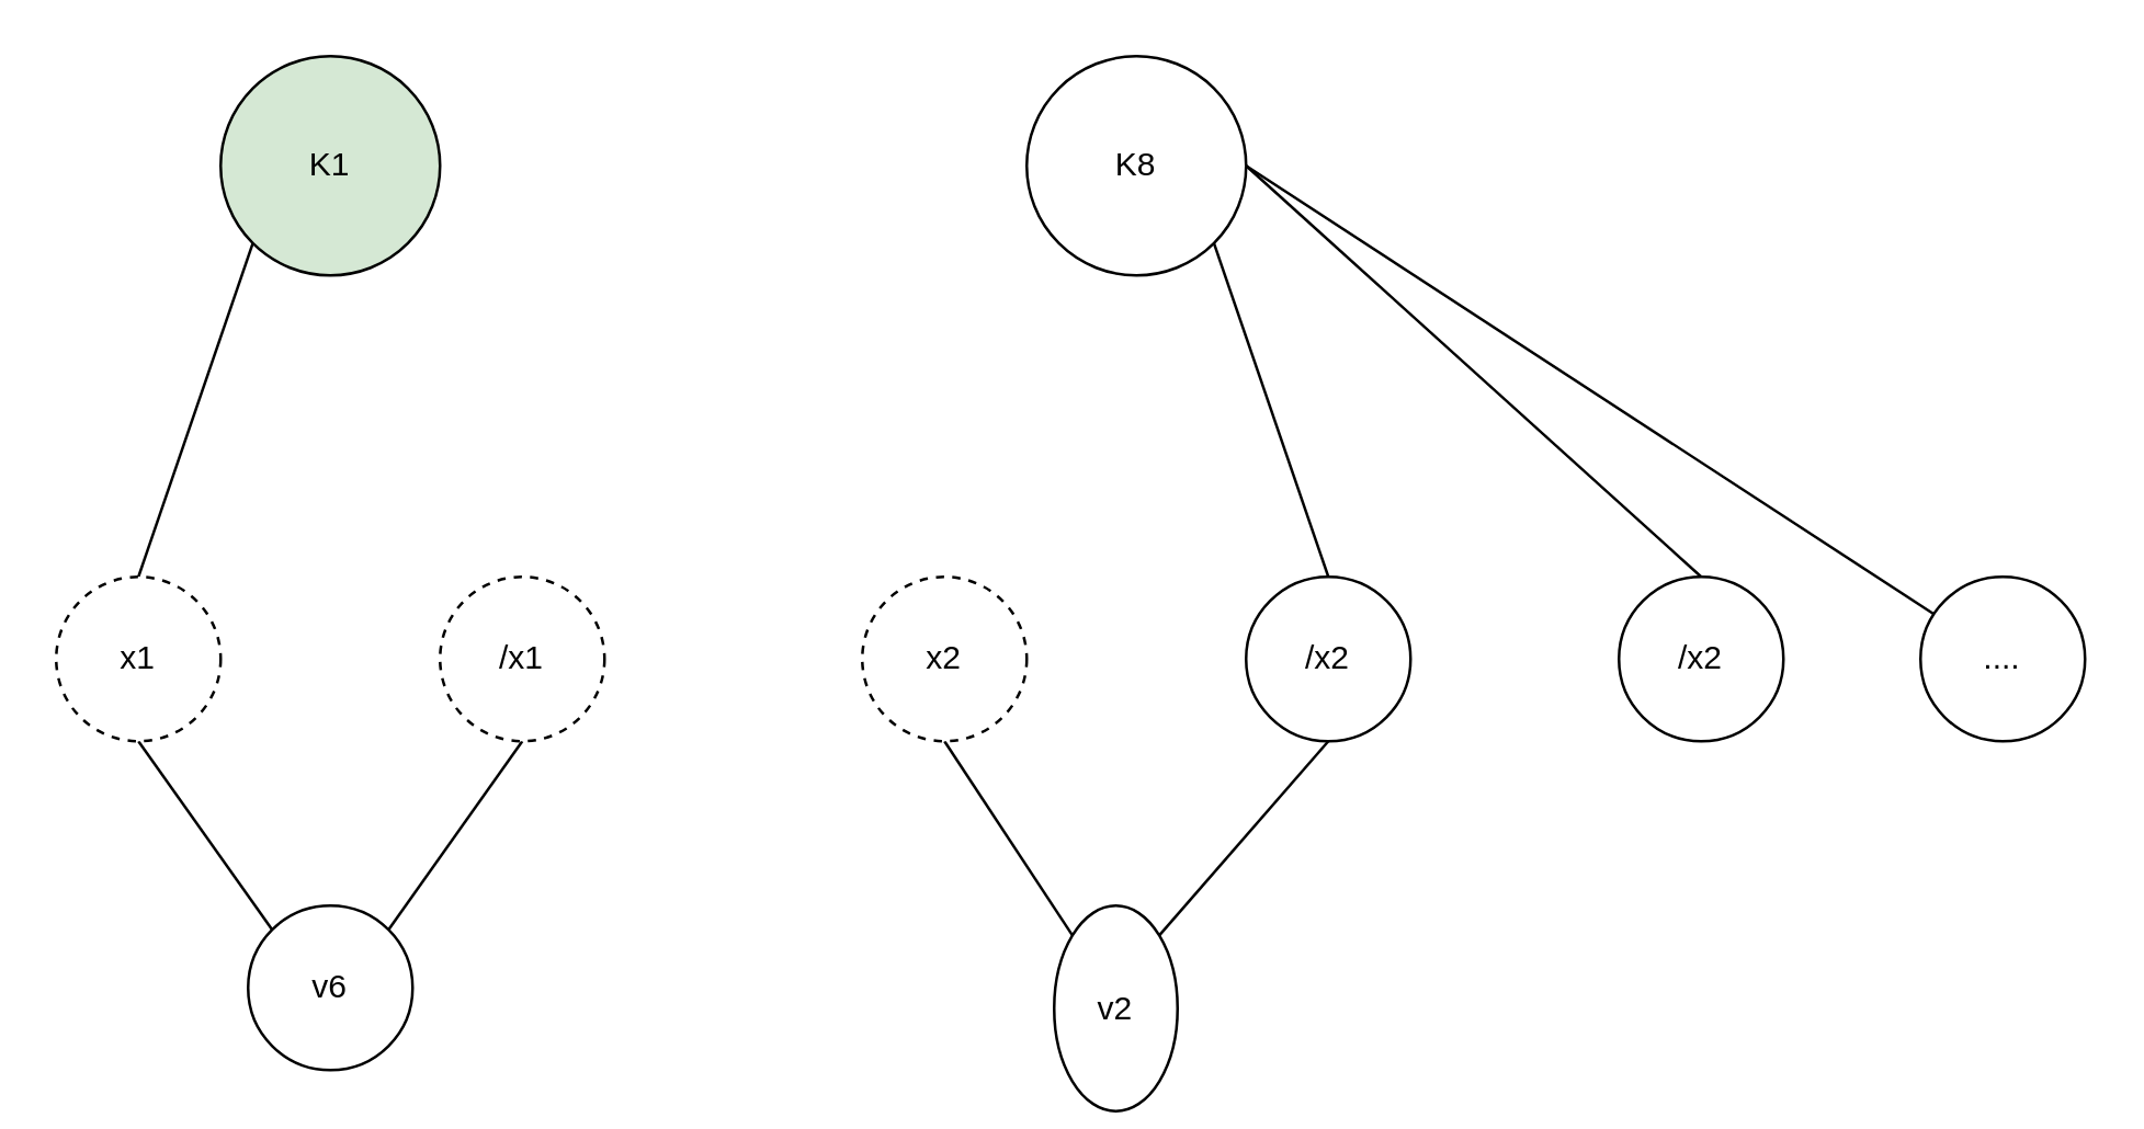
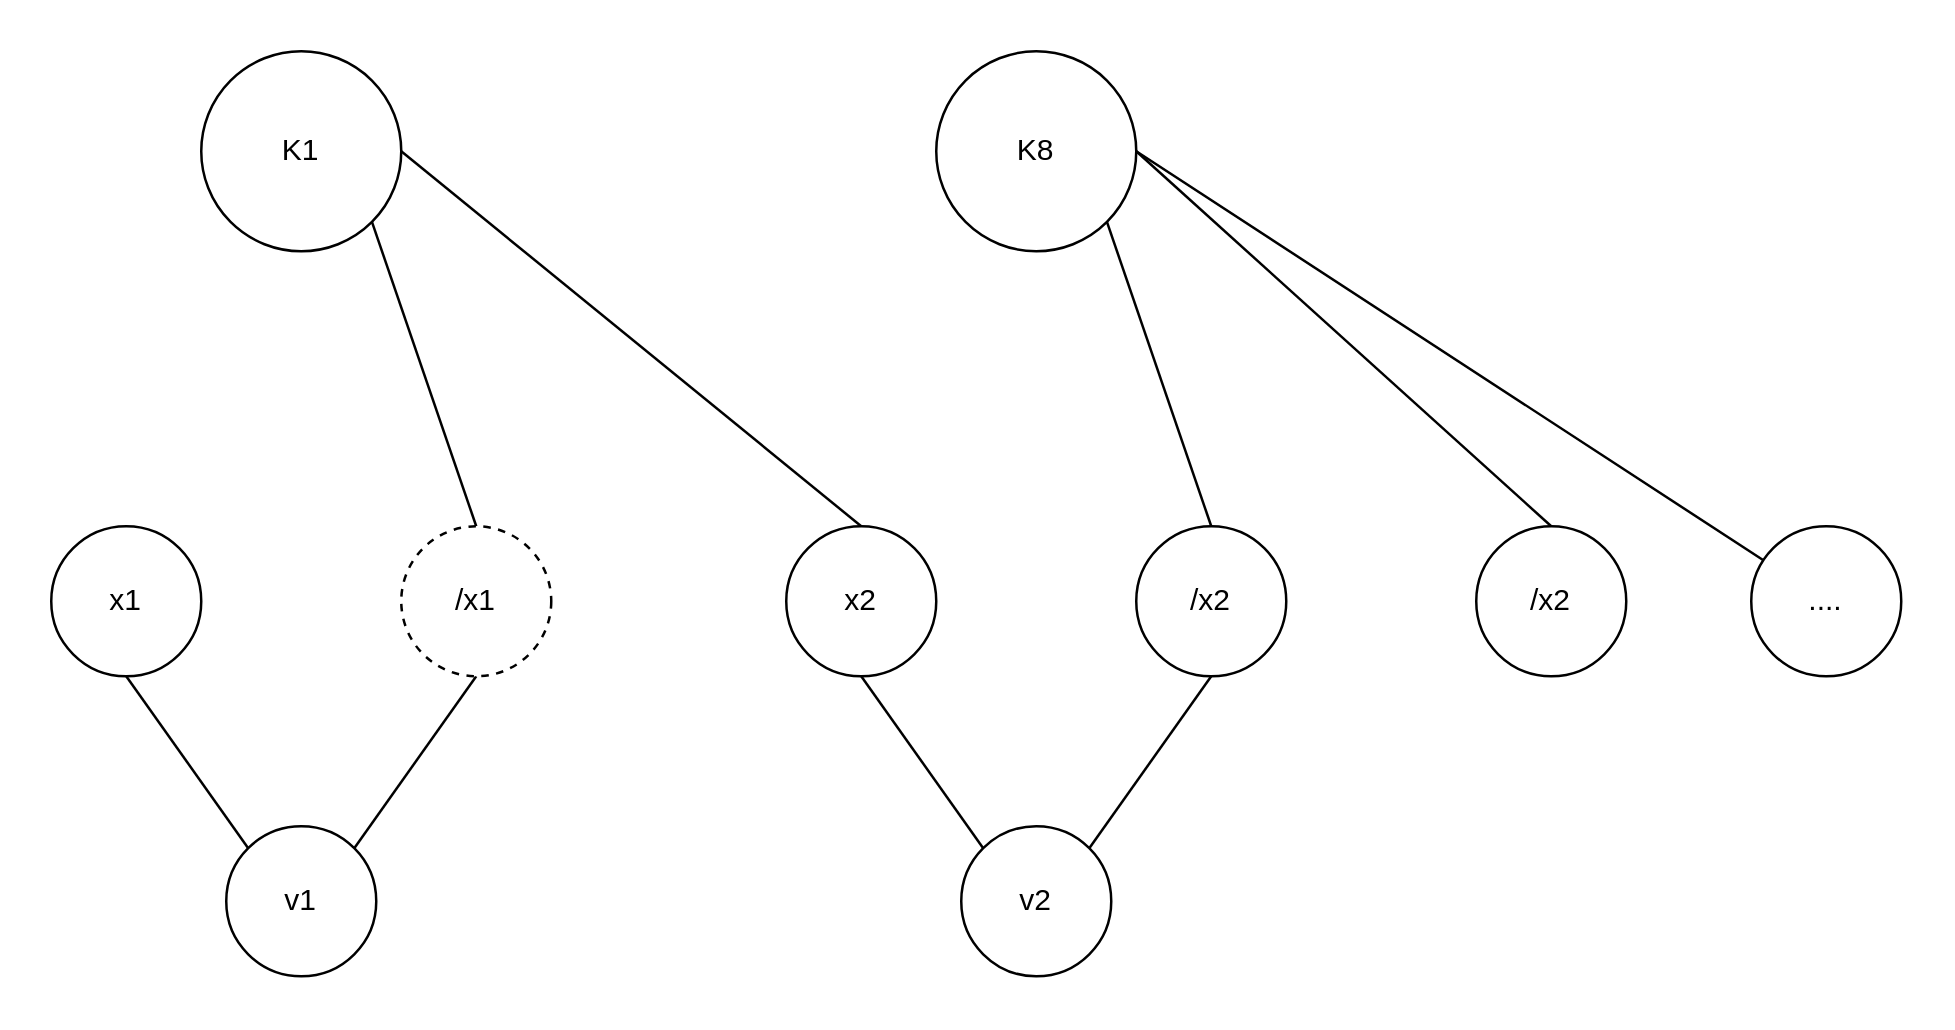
- <mxCell id="5" value="K1" style="ellipse;whiteSpace=wrap;html=1;aspect=fixed;fillColor=#d5e8d4;" vertex="1" parent="1"><mxGeometry x="80" y="20" width="80" height="80" as="geometry" /></mxCell>
+ <mxCell id="5" value="K1" style="ellipse;whiteSpace=wrap;html=1;aspect=fixed;" vertex="1" parent="1"><mxGeometry x="80" y="20" width="80" height="80" as="geometry" /></mxCell>
+ <mxCell id="4" style="edgeStyle=none;html=1;exitX=1;exitY=0.5;exitDx=0;exitDy=0;entryX=0.5;entryY=0;entryDx=0;entryDy=0;endArrow=none;endFill=0;" edge="1" parent="1" source="5" target="15"><mxGeometry relative="1" as="geometry" /></mxCell>
- <mxCell id="2" style="edgeStyle=none;html=1;exitX=0;exitY=1;exitDx=0;exitDy=0;entryX=0.5;entryY=0;entryDx=0;entryDy=0;endArrow=none;endFill=0;" edge="1" parent="1" source="5" target="11"><mxGeometry relative="1" as="geometry" /></mxCell>
+ <mxCell id="3" style="edgeStyle=none;html=1;exitX=1;exitY=1;exitDx=0;exitDy=0;entryX=0.5;entryY=0;entryDx=0;entryDy=0;endArrow=none;endFill=0;" edge="1" parent="1" source="5" target="13"><mxGeometry relative="1" as="geometry" /></mxCell>
- <mxCell id="11" value="x1" style="ellipse;whiteSpace=wrap;html=1;aspect=fixed;dashed=1;" vertex="1" parent="1"><mxGeometry x="20" y="210" width="60" height="60" as="geometry" /></mxCell>
+ <mxCell id="11" value="x1" style="ellipse;whiteSpace=wrap;html=1;aspect=fixed;" vertex="1" parent="1"><mxGeometry x="20" y="210" width="60" height="60" as="geometry" /></mxCell>
- <mxCell id="15" value="x2" style="ellipse;whiteSpace=wrap;html=1;aspect=fixed;dashed=1;" vertex="1" parent="1"><mxGeometry x="314" y="210" width="60" height="60" as="geometry" /></mxCell>
+ <mxCell id="15" value="x2" style="ellipse;whiteSpace=wrap;html=1;aspect=fixed;" vertex="1" parent="1"><mxGeometry x="314" y="210" width="60" height="60" as="geometry" /></mxCell>
- <mxCell id="20" value="v6" style="ellipse;whiteSpace=wrap;html=1;aspect=fixed;" vertex="1" parent="1"><mxGeometry x="90" y="330" width="60" height="60" as="geometry" /></mxCell>
+ <mxCell id="20" value="v1" style="ellipse;whiteSpace=wrap;html=1;aspect=fixed;" vertex="1" parent="1"><mxGeometry x="90" y="330" width="60" height="60" as="geometry" /></mxCell>
- <mxCell id="21" value="v2" style="ellipse;whiteSpace=wrap;html=1;aspect=fixed;" vertex="1" parent="1"><mxGeometry x="384" y="330" width="45" height="75" as="geometry" /></mxCell>
+ <mxCell id="21" value="v2" style="ellipse;whiteSpace=wrap;html=1;aspect=fixed;" vertex="1" parent="1"><mxGeometry x="384" y="330" width="60" height="60" as="geometry" /></mxCell>
